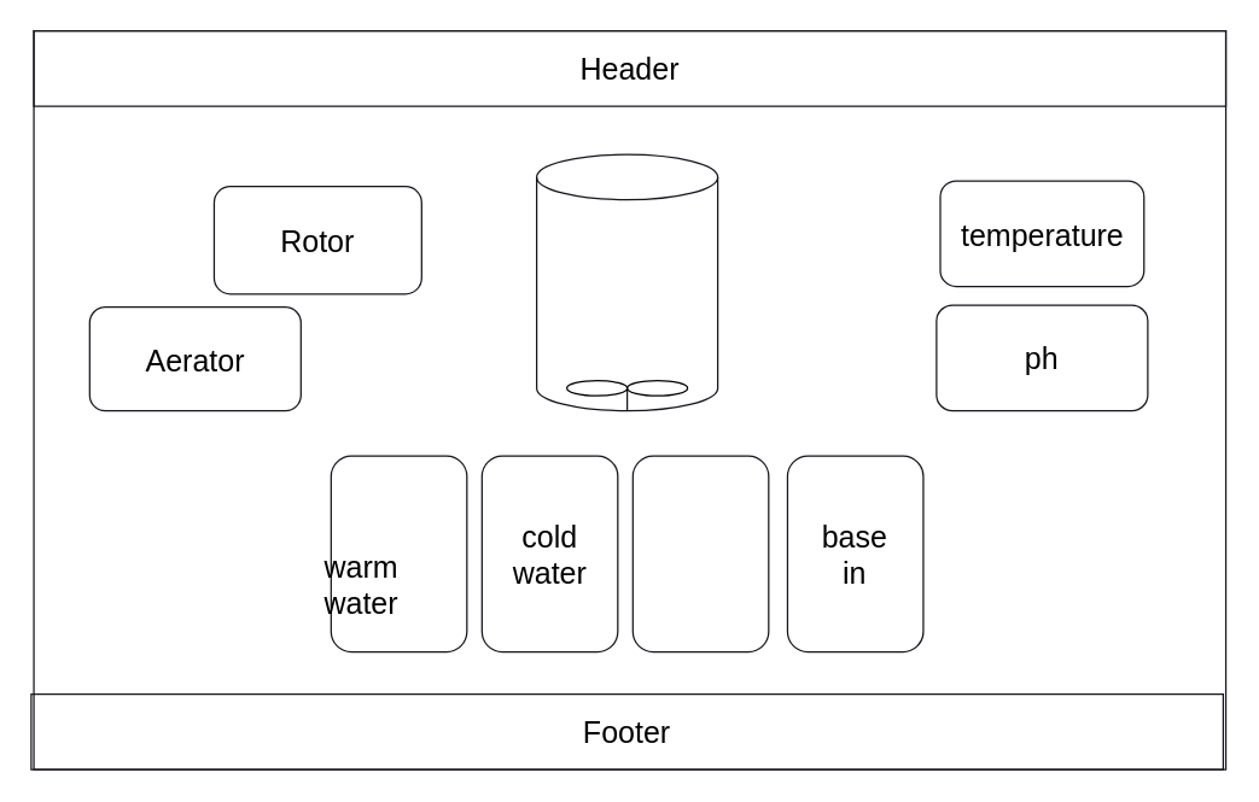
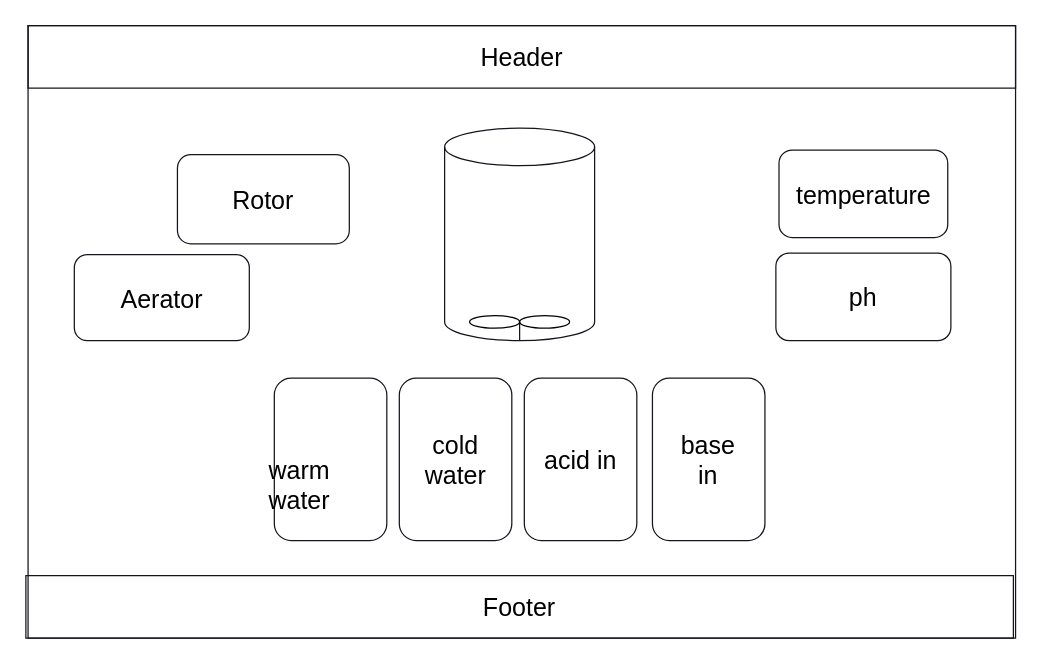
+ <mxCell id="10" value="&lt;font color=&quot;#000000&quot;&gt;acid in&lt;/font&gt;" style="text;html=1;strokeColor=none;fillColor=none;align=center;verticalAlign=middle;whiteSpace=wrap;rounded=0;hachureGap=4;fontFamily=Helvetica;fontSize=20;shadow=0;strokeWidth=1;" parent="1" vertex="1"><mxGeometry x="433.75" y="352" width="60" height="30" as="geometry" /></mxCell>
